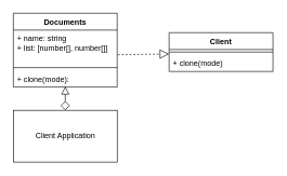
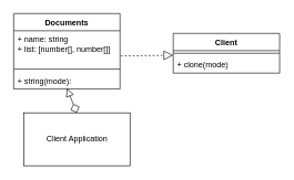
- <mxCell id="6" value="+ clone(mode):" style="text;strokeColor=none;fillColor=none;align=left;verticalAlign=top;spacingLeft=4;spacingRight=4;overflow=hidden;rotatable=0;points=[[0,0.5],[1,0.5]];portConstraint=eastwest;" vertex="1" parent="3"><mxGeometry y="88" width="160" height="26" as="geometry" /></mxCell>
+ <mxCell id="6" value="+ string(mode):" style="text;strokeColor=none;fillColor=none;align=left;verticalAlign=top;spacingLeft=4;spacingRight=4;overflow=hidden;rotatable=0;points=[[0,0.5],[1,0.5]];portConstraint=eastwest;" vertex="1" parent="3"><mxGeometry y="88" width="160" height="26" as="geometry" /></mxCell>
- <mxCell id="2" value="Client Application" style="html=1;" vertex="1" parent="1"><mxGeometry x="20" y="170" width="160" height="80" as="geometry" /></mxCell>
+ <mxCell id="2" value="Client Application" style="html=1;" vertex="1" parent="1"><mxGeometry x="35" y="170" width="160" height="80" as="geometry" /></mxCell>
